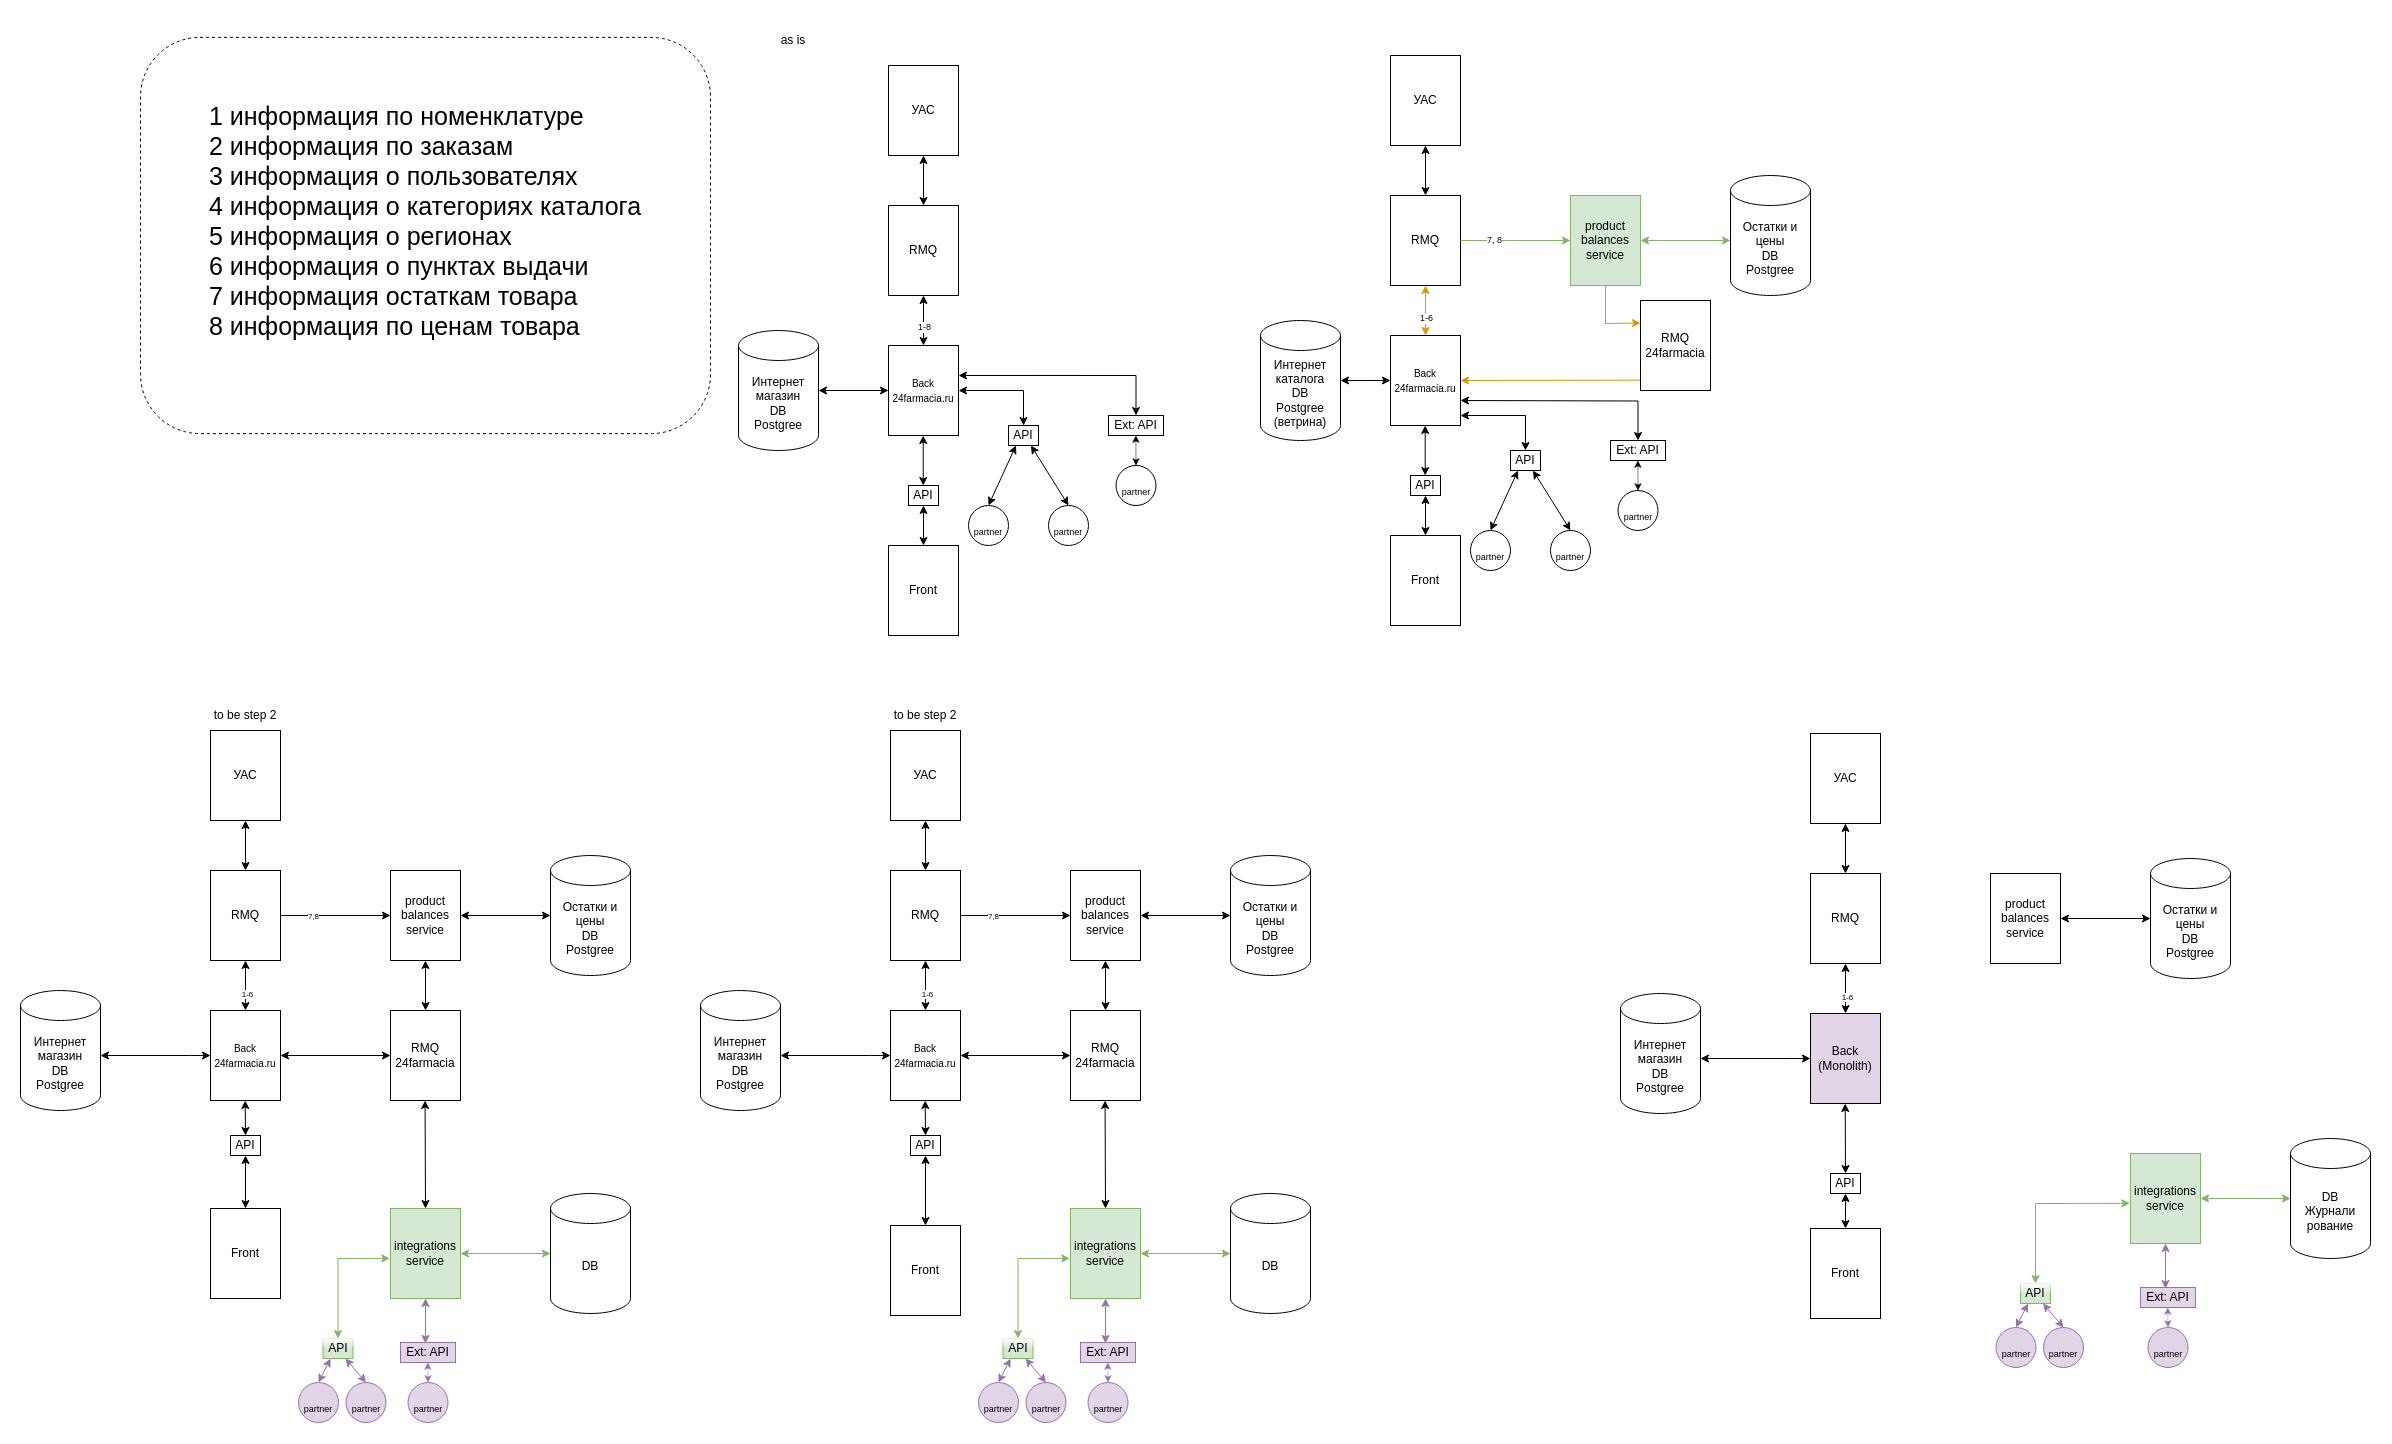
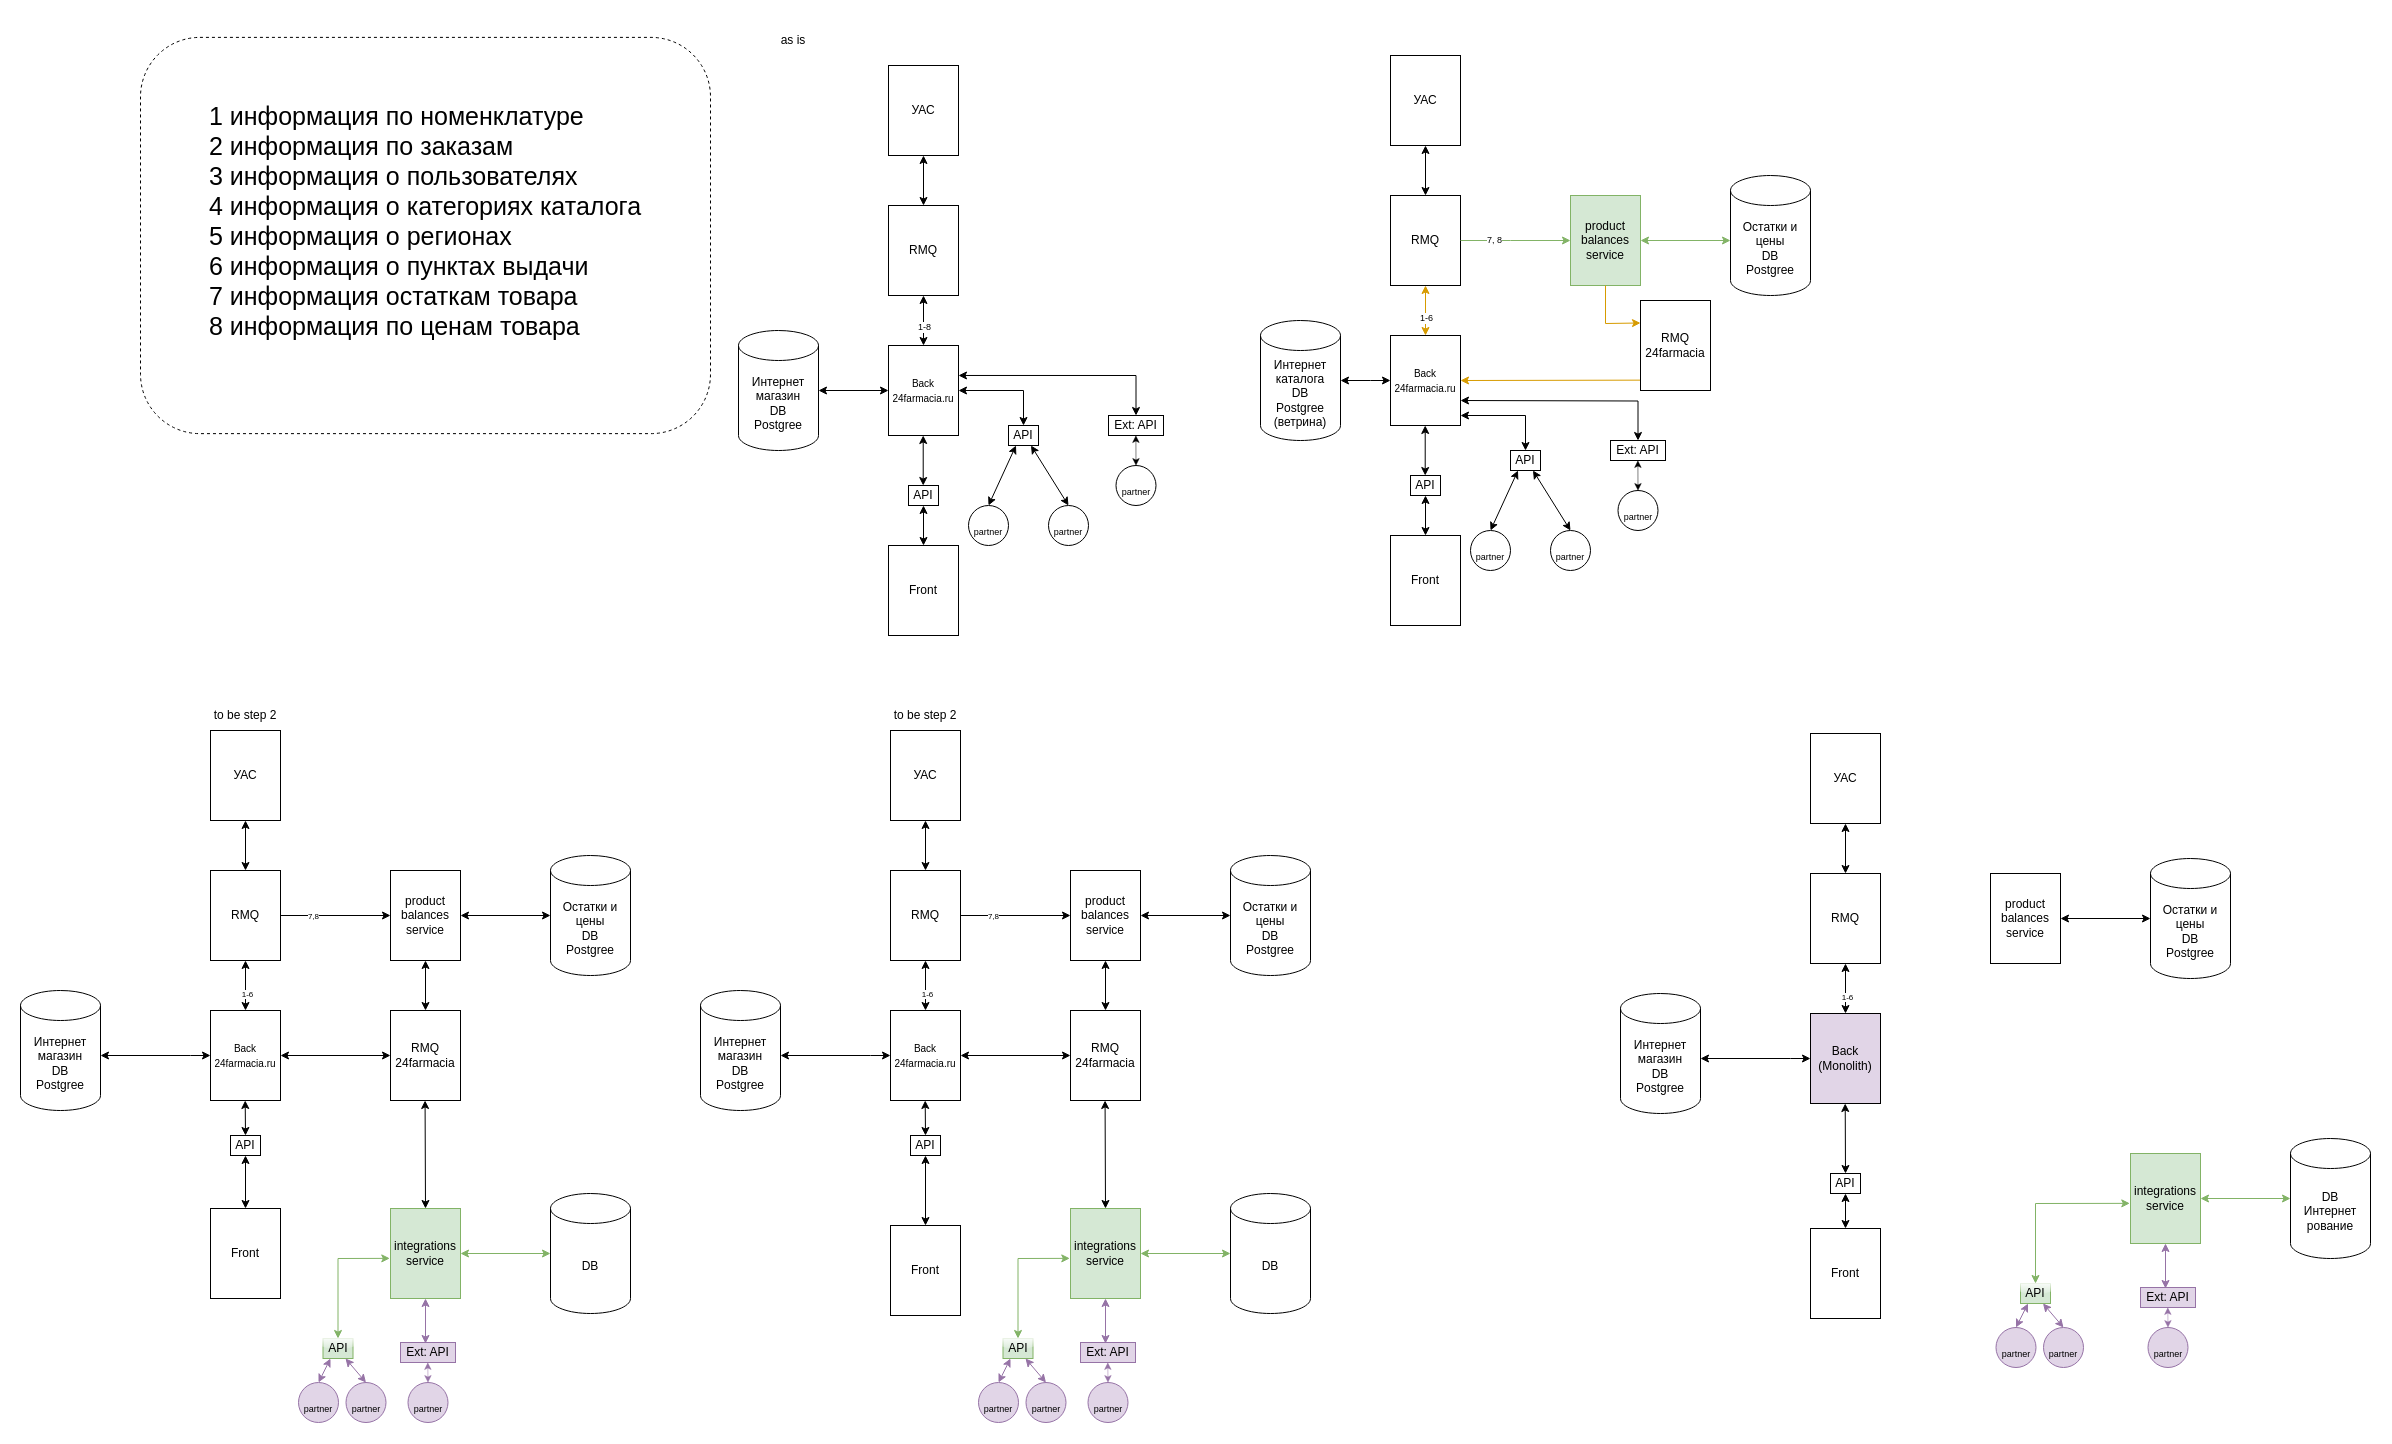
- <mxCell id="113" value="DB&lt;br style=&quot;border-color: var(--border-color);&quot;&gt;Журнали&lt;br style=&quot;border-color: var(--border-color);&quot;&gt;рование" style="shape=cylinder3;whiteSpace=wrap;html=1;boundedLbl=1;backgroundOutline=1;size=15;" vertex="1" parent="1"><mxGeometry x="2290" y="1138" width="80" height="120" as="geometry" /></mxCell>
+ <mxCell id="113" value="DB&lt;br style=&quot;border-color: var(--border-color);&quot;&gt;Интернет&lt;br style=&quot;border-color: var(--border-color);&quot;&gt;рование" style="shape=cylinder3;whiteSpace=wrap;html=1;boundedLbl=1;backgroundOutline=1;size=15;" vertex="1" parent="1"><mxGeometry x="2290" y="1138" width="80" height="120" as="geometry" /></mxCell>
